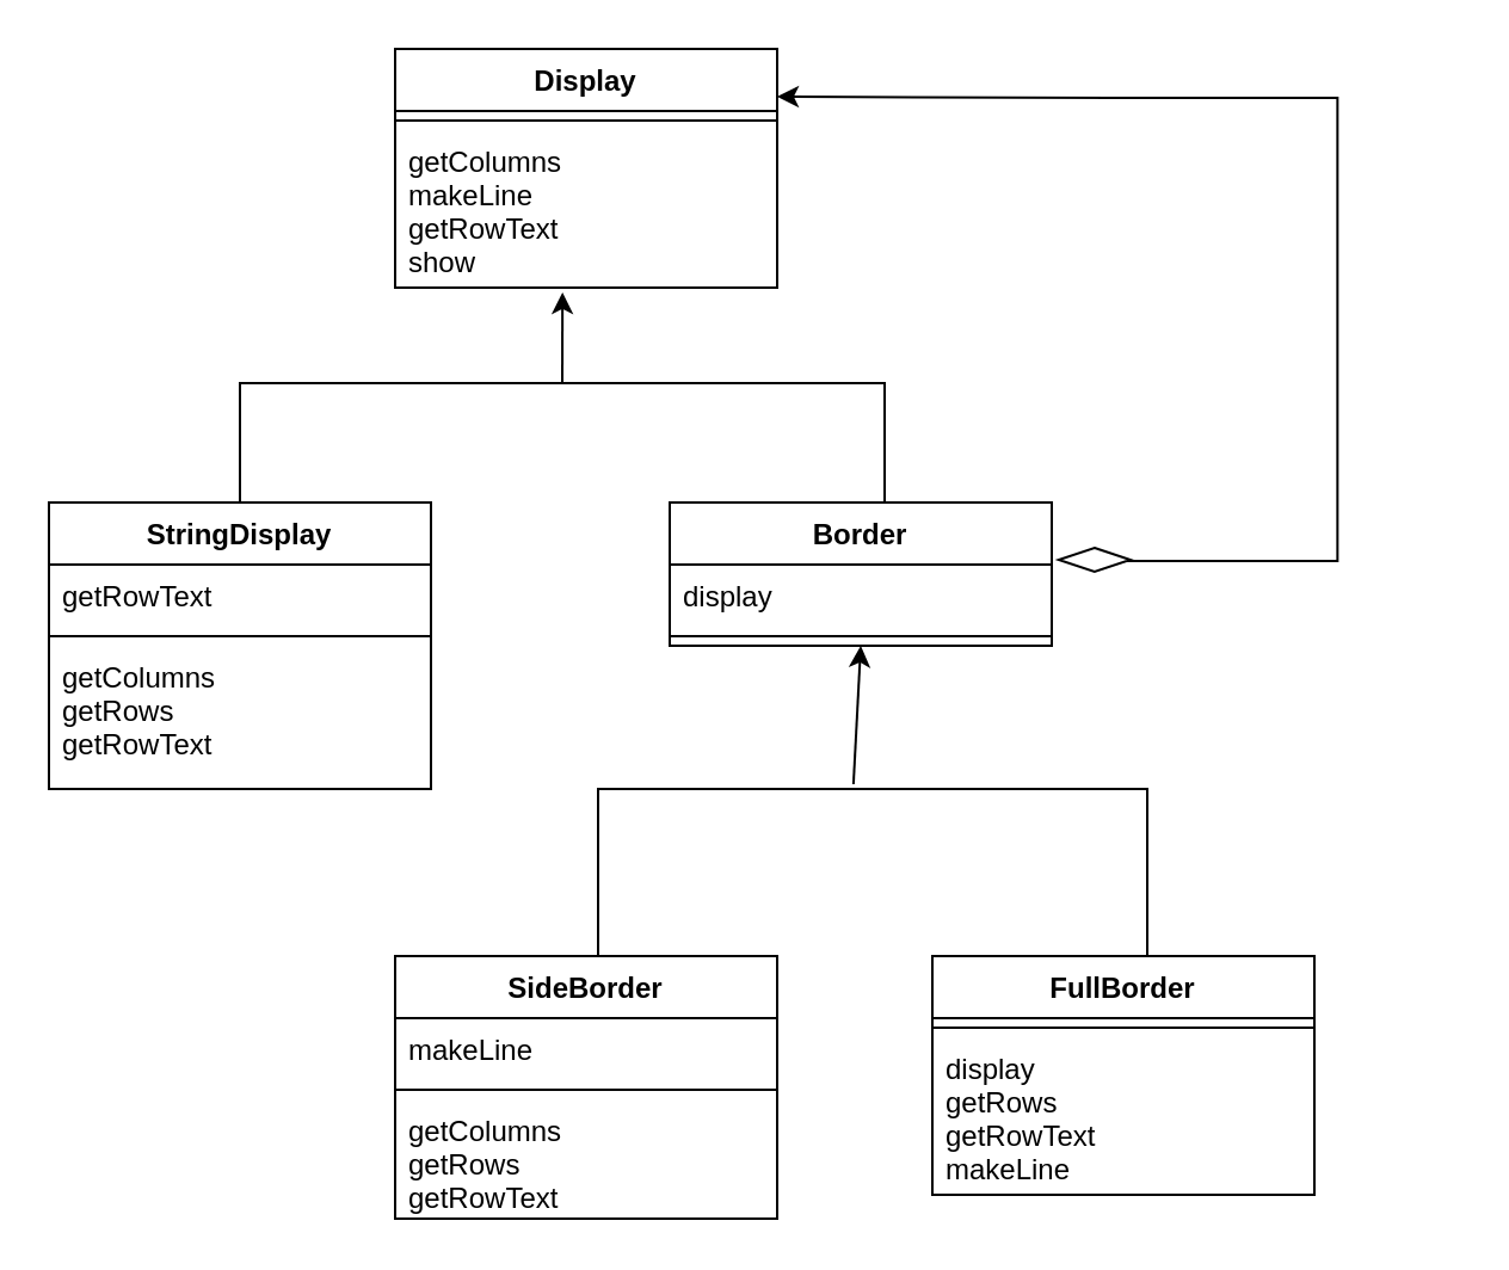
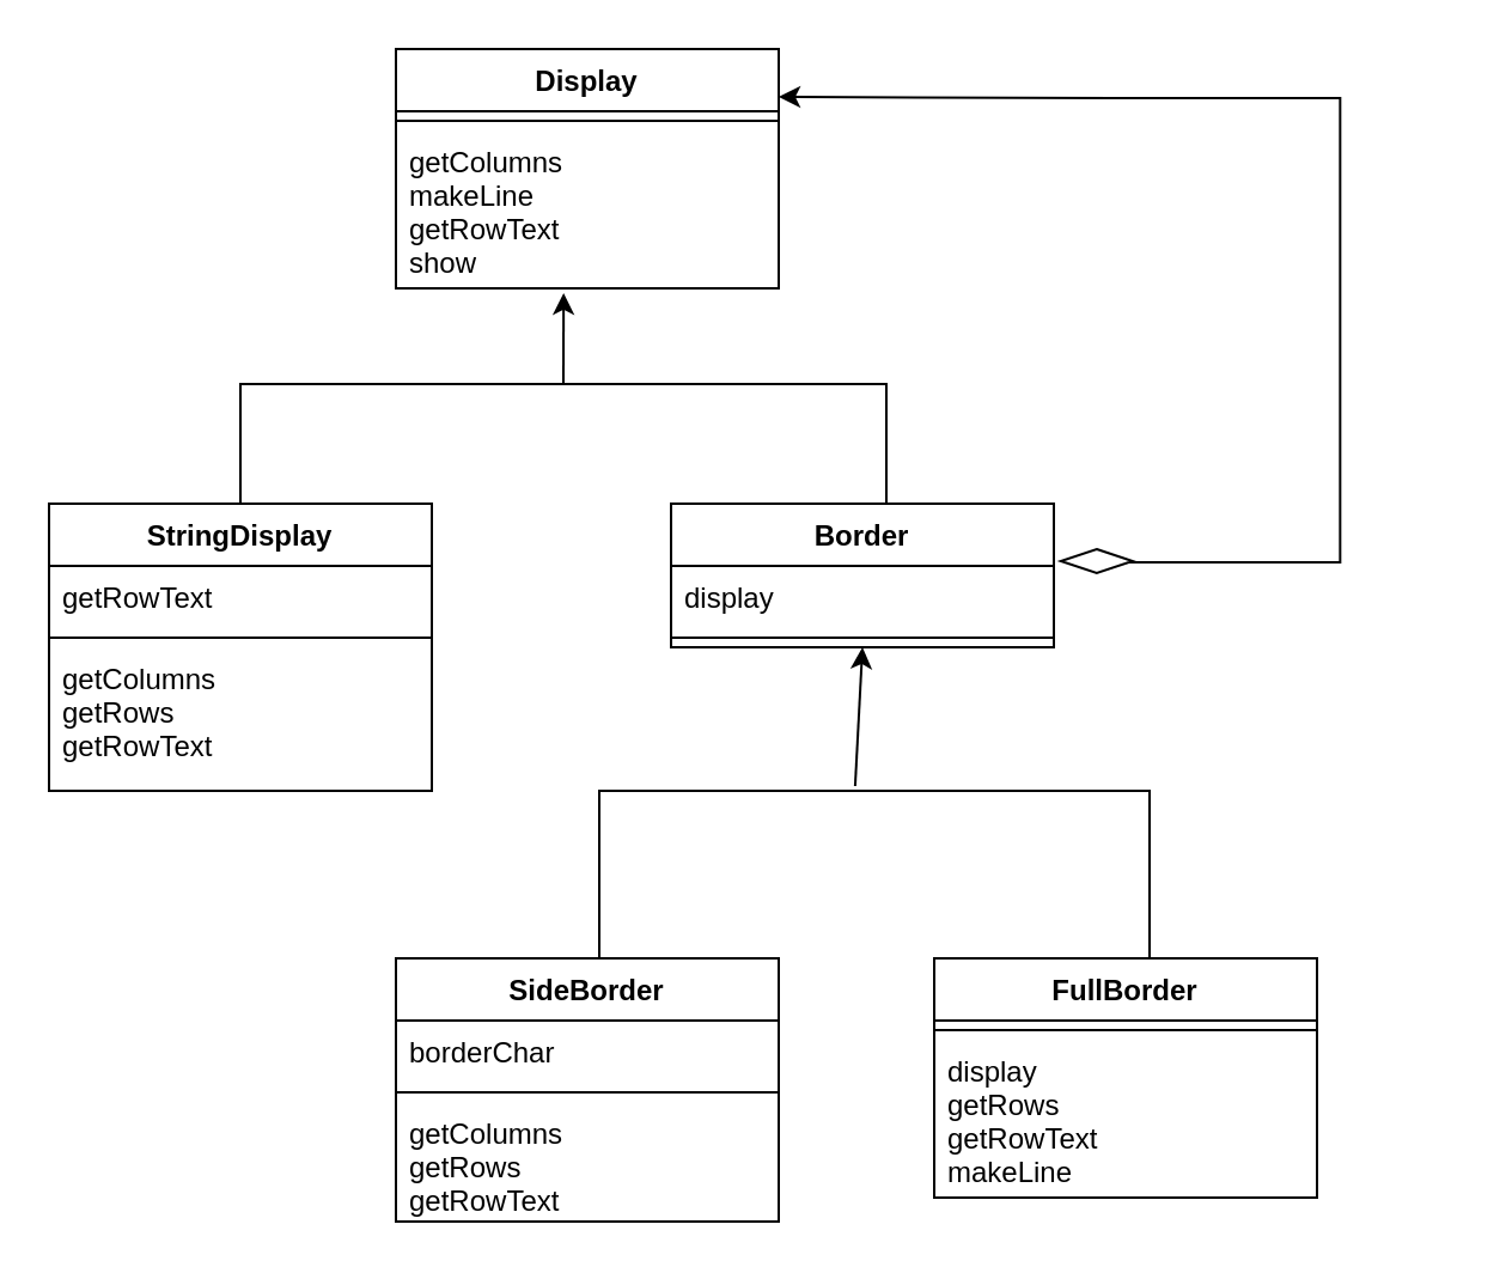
- <mxCell id="14" value="makeLine" style="text;strokeColor=none;fillColor=none;align=left;verticalAlign=top;spacingLeft=4;spacingRight=4;overflow=hidden;rotatable=0;points=[[0,0.5],[1,0.5]];portConstraint=eastwest;" vertex="1" parent="13"><mxGeometry y="26" width="160" height="26" as="geometry" /></mxCell>
+ <mxCell id="14" value="borderChar" style="text;strokeColor=none;fillColor=none;align=left;verticalAlign=top;spacingLeft=4;spacingRight=4;overflow=hidden;rotatable=0;points=[[0,0.5],[1,0.5]];portConstraint=eastwest;" vertex="1" parent="13"><mxGeometry y="26" width="160" height="26" as="geometry" /></mxCell>
